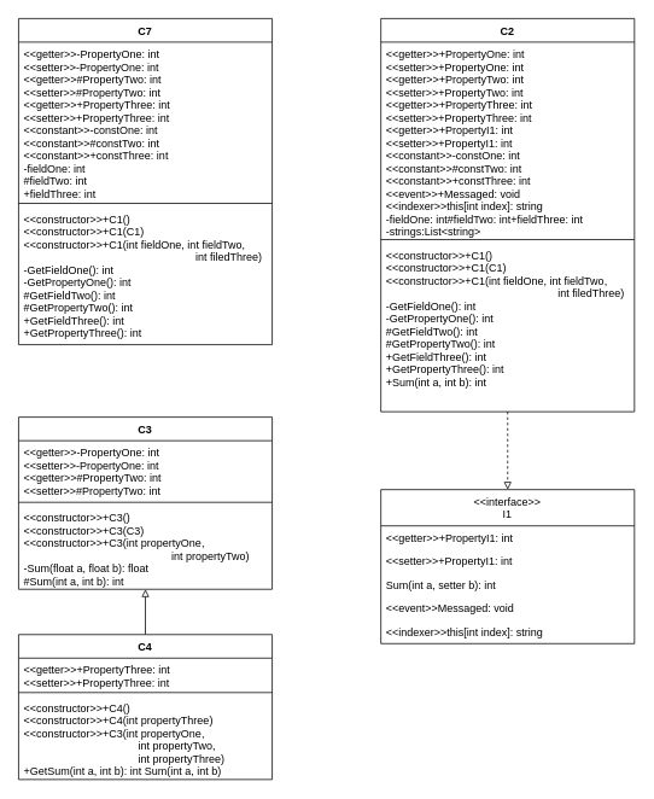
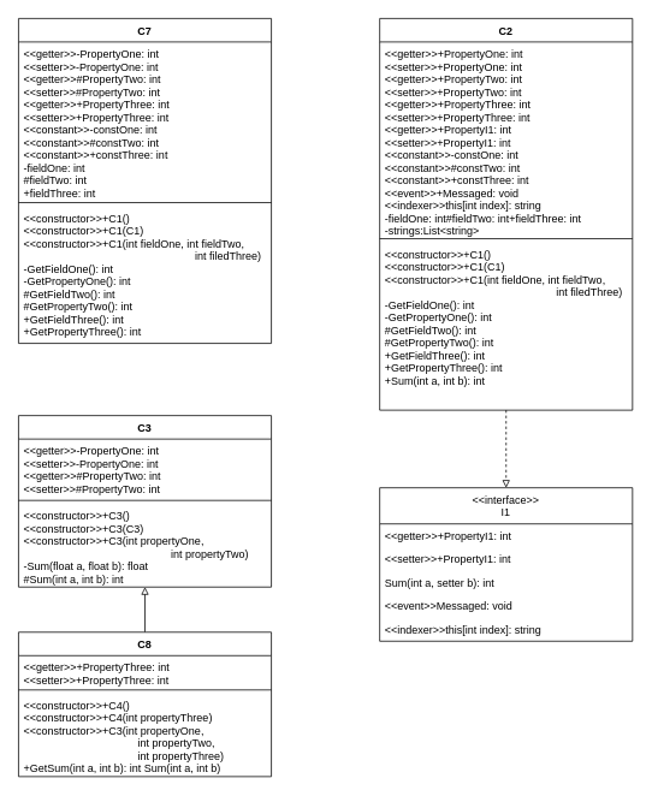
- <mxCell id="22" value="C4" style="swimlane;fontStyle=1;align=center;verticalAlign=top;childLayout=stackLayout;horizontal=1;startSize=26;horizontalStack=0;resizeParent=1;resizeParentMax=0;resizeLast=0;collapsible=1;marginBottom=0;" parent="1" vertex="1"><mxGeometry x="20" y="700" width="280" height="160" as="geometry" /></mxCell>
+ <mxCell id="22" value="C8" style="swimlane;fontStyle=1;align=center;verticalAlign=top;childLayout=stackLayout;horizontal=1;startSize=26;horizontalStack=0;resizeParent=1;resizeParentMax=0;resizeLast=0;collapsible=1;marginBottom=0;" parent="1" vertex="1"><mxGeometry x="20" y="700" width="280" height="160" as="geometry" /></mxCell>
